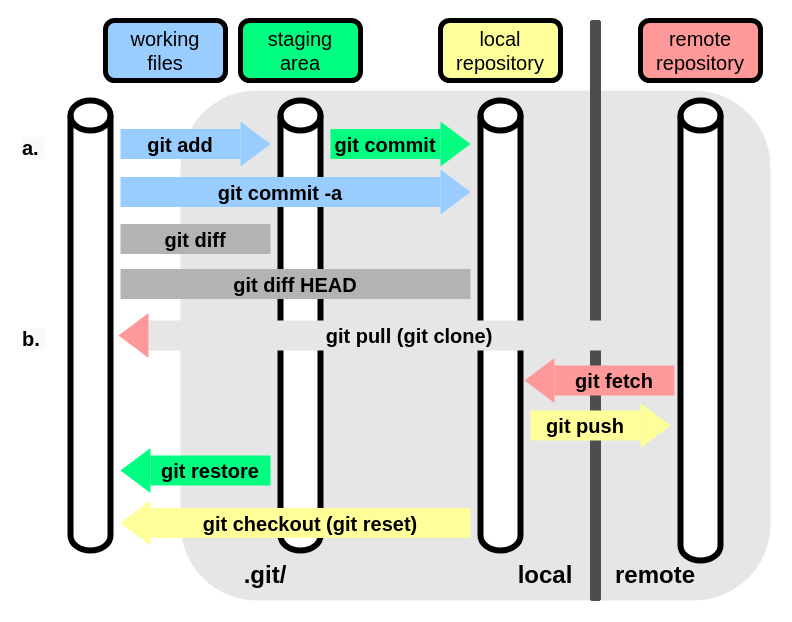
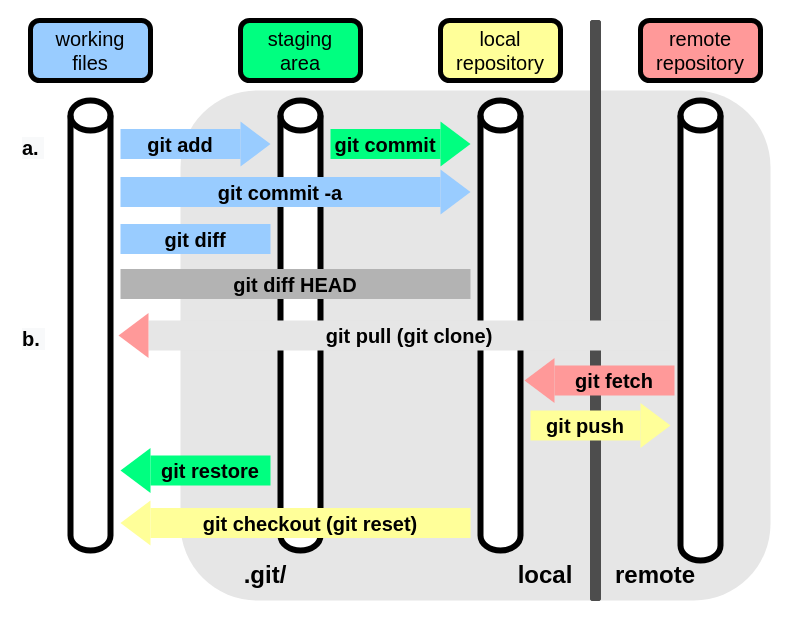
- <mxCell id="24" value="&lt;font style=&quot;font-size: 20px&quot;&gt;working &lt;br&gt;files&lt;/font&gt;" style="rounded=1;whiteSpace=wrap;html=1;strokeWidth=5;fillColor=#99CCFF;" parent="1" vertex="1"><mxGeometry x="105" y="20" width="120" height="60" as="geometry" /></mxCell>
+ <mxCell id="24" value="&lt;font style=&quot;font-size: 20px&quot;&gt;working &lt;br&gt;files&lt;/font&gt;" style="rounded=1;whiteSpace=wrap;html=1;strokeWidth=5;fillColor=#99CCFF;" parent="1" vertex="1"><mxGeometry x="30" width="120" height="60" as="geometry" y="20" /></mxCell>
- <mxCell id="22" value="&lt;b style=&quot;font-family: &amp;#34;helvetica&amp;#34; ; font-size: 20px&quot;&gt;git diff&lt;/b&gt;" style="rounded=0;whiteSpace=wrap;html=1;fillColor=#B3B3B3;strokeColor=none;" parent="1" vertex="1"><mxGeometry x="120" y="223.5" width="150" height="30" as="geometry" /></mxCell>
+ <mxCell id="22" value="&lt;b style=&quot;font-family: &amp;#34;helvetica&amp;#34; ; font-size: 20px&quot;&gt;git diff&lt;/b&gt;" style="rounded=0;whiteSpace=wrap;html=1;fillColor=#99ccff;strokeColor=none;" parent="1" vertex="1"><mxGeometry x="120" y="223.5" width="150" height="30" as="geometry" /></mxCell>
